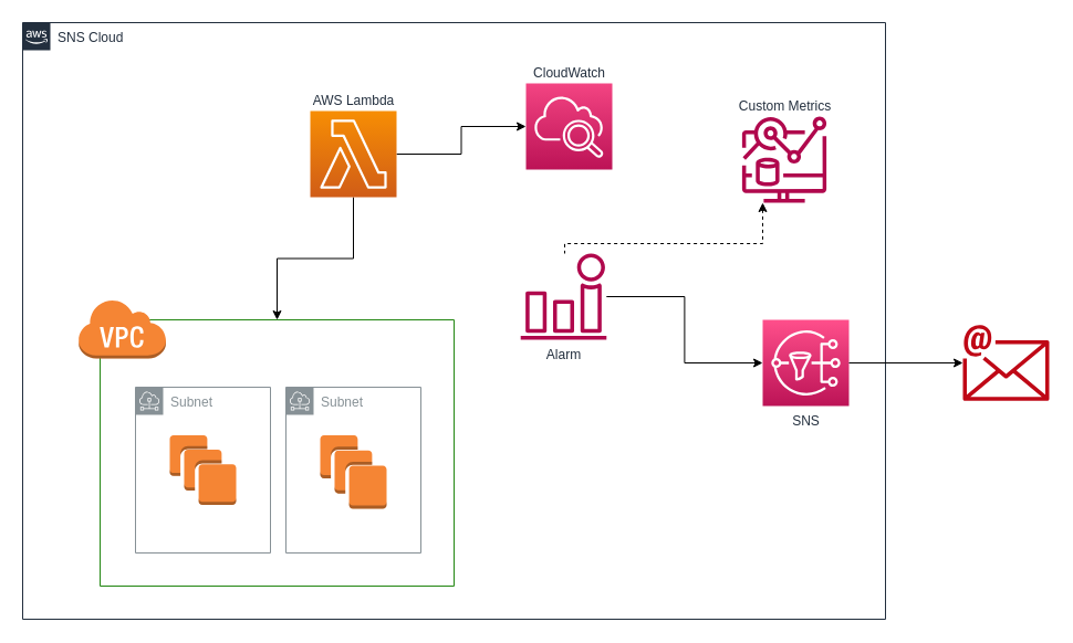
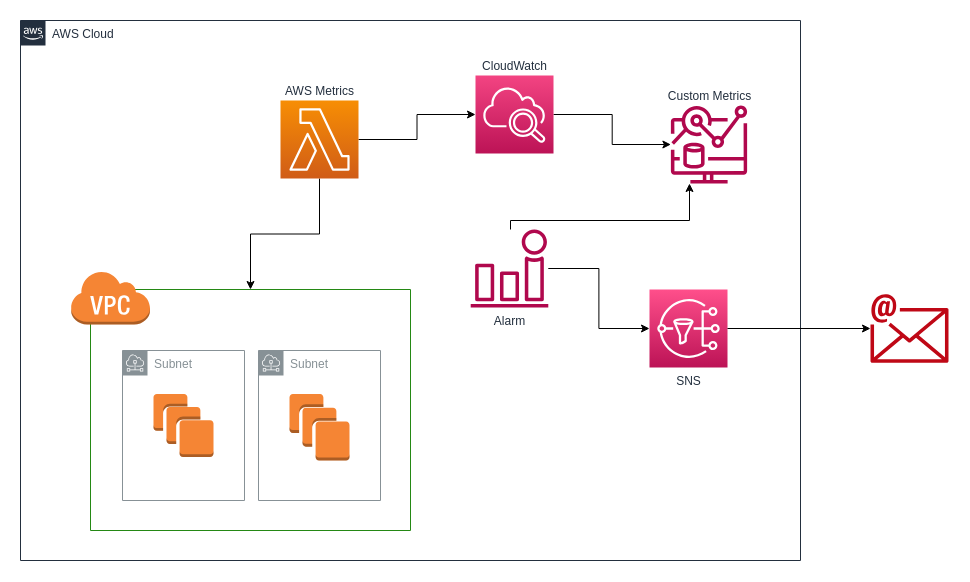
- <mxCell id="2" value="SNS Cloud" style="points=[[0,0],[0.25,0],[0.5,0],[0.75,0],[1,0],[1,0.25],[1,0.5],[1,0.75],[1,1],[0.75,1],[0.5,1],[0.25,1],[0,1],[0,0.75],[0,0.5],[0,0.25]];outlineConnect=0;gradientColor=none;html=1;whiteSpace=wrap;fontSize=12;fontStyle=0;shape=mxgraph.aws4.group;grIcon=mxgraph.aws4.group_aws_cloud_alt;strokeColor=#232F3E;fillColor=none;verticalAlign=top;align=left;spacingLeft=30;fontColor=#232F3E;dashed=0;labelBackgroundColor=#ffffff;container=1;pointerEvents=0;collapsible=0;recursiveResize=0;" parent="1" vertex="1"><mxGeometry x="20" y="20" width="780" height="540" as="geometry" /></mxCell>
+ <mxCell id="2" value="AWS Cloud" style="points=[[0,0],[0.25,0],[0.5,0],[0.75,0],[1,0],[1,0.25],[1,0.5],[1,0.75],[1,1],[0.75,1],[0.5,1],[0.25,1],[0,1],[0,0.75],[0,0.5],[0,0.25]];outlineConnect=0;gradientColor=none;html=1;whiteSpace=wrap;fontSize=12;fontStyle=0;shape=mxgraph.aws4.group;grIcon=mxgraph.aws4.group_aws_cloud_alt;strokeColor=#232F3E;fillColor=none;verticalAlign=top;align=left;spacingLeft=30;fontColor=#232F3E;dashed=0;labelBackgroundColor=#ffffff;container=1;pointerEvents=0;collapsible=0;recursiveResize=0;" parent="1" vertex="1"><mxGeometry x="20" y="20" width="780" height="540" as="geometry" /></mxCell>
- <mxCell id="5" value="AWS Lambda" style="outlineConnect=0;fontColor=#232F3E;gradientColor=#F78E04;gradientDirection=north;fillColor=#D05C17;strokeColor=#ffffff;dashed=0;verticalLabelPosition=top;verticalAlign=bottom;align=center;html=1;fontSize=12;fontStyle=0;aspect=fixed;shape=mxgraph.aws4.resourceIcon;resIcon=mxgraph.aws4.lambda;labelBackgroundColor=#ffffff;spacingTop=6;labelPosition=center;" parent="2" vertex="1"><mxGeometry x="260" y="80" width="78" height="78" as="geometry" /></mxCell>
+ <mxCell id="5" value="AWS Metrics" style="outlineConnect=0;fontColor=#232F3E;gradientColor=#F78E04;gradientDirection=north;fillColor=#D05C17;strokeColor=#ffffff;dashed=0;verticalLabelPosition=top;verticalAlign=bottom;align=center;html=1;fontSize=12;fontStyle=0;aspect=fixed;shape=mxgraph.aws4.resourceIcon;resIcon=mxgraph.aws4.lambda;labelBackgroundColor=#ffffff;spacingTop=6;labelPosition=center;" parent="2" vertex="1"><mxGeometry x="260" y="80" width="78" height="78" as="geometry" /></mxCell>
+ <mxCell id="6" style="edgeStyle=orthogonalEdgeStyle;rounded=0;orthogonalLoop=1;jettySize=auto;html=1;" edge="1" parent="2" source="7" target="9"><mxGeometry relative="1" as="geometry" /></mxCell>
- <mxCell id="8" style="edgeStyle=orthogonalEdgeStyle;rounded=0;orthogonalLoop=1;jettySize=auto;html=1;startArrow=classic;startFill=1;endArrow=none;endFill=0;dashed=1;" edge="1" parent="2" source="9" target="11"><mxGeometry relative="1" as="geometry"><Array as="points"><mxPoint x="669" y="200" /><mxPoint x="490" y="200" /></Array></mxGeometry></mxCell>
+ <mxCell id="8" style="edgeStyle=orthogonalEdgeStyle;rounded=0;orthogonalLoop=1;jettySize=auto;html=1;startArrow=classic;startFill=1;endArrow=none;endFill=0;" edge="1" parent="2" source="9" target="11"><mxGeometry relative="1" as="geometry"><Array as="points"><mxPoint x="669" y="200" /><mxPoint x="490" y="200" /></Array></mxGeometry></mxCell>
- <mxCell id="18" value="SNS" style="sketch=0;points=[[0,0,0],[0.25,0,0],[0.5,0,0],[0.75,0,0],[1,0,0],[0,1,0],[0.25,1,0],[0.5,1,0],[0.75,1,0],[1,1,0],[0,0.25,0],[0,0.5,0],[0,0.75,0],[1,0.25,0],[1,0.5,0],[1,0.75,0]];outlineConnect=0;fontColor=#232F3E;gradientColor=#FF4F8B;gradientDirection=north;fillColor=#BC1356;strokeColor=#ffffff;dashed=0;verticalLabelPosition=bottom;verticalAlign=top;align=center;html=1;fontSize=12;fontStyle=0;aspect=fixed;shape=mxgraph.aws4.resourceIcon;resIcon=mxgraph.aws4.sns;" vertex="1" parent="2"><mxGeometry x="669" y="269" width="78" height="78" as="geometry" /></mxCell>
+ <mxCell id="18" value="SNS" style="sketch=0;points=[[0,0,0],[0.25,0,0],[0.5,0,0],[0.75,0,0],[1,0,0],[0,1,0],[0.25,1,0],[0.5,1,0],[0.75,1,0],[1,1,0],[0,0.25,0],[0,0.5,0],[0,0.75,0],[1,0.25,0],[1,0.5,0],[1,0.75,0]];outlineConnect=0;fontColor=#232F3E;gradientColor=#FF4F8B;gradientDirection=north;fillColor=#BC1356;strokeColor=#ffffff;dashed=0;verticalLabelPosition=bottom;verticalAlign=top;align=center;html=1;fontSize=12;fontStyle=0;aspect=fixed;shape=mxgraph.aws4.resourceIcon;resIcon=mxgraph.aws4.sns;" vertex="1" parent="2"><mxGeometry x="629" y="269" width="78" height="78" as="geometry" /></mxCell>
